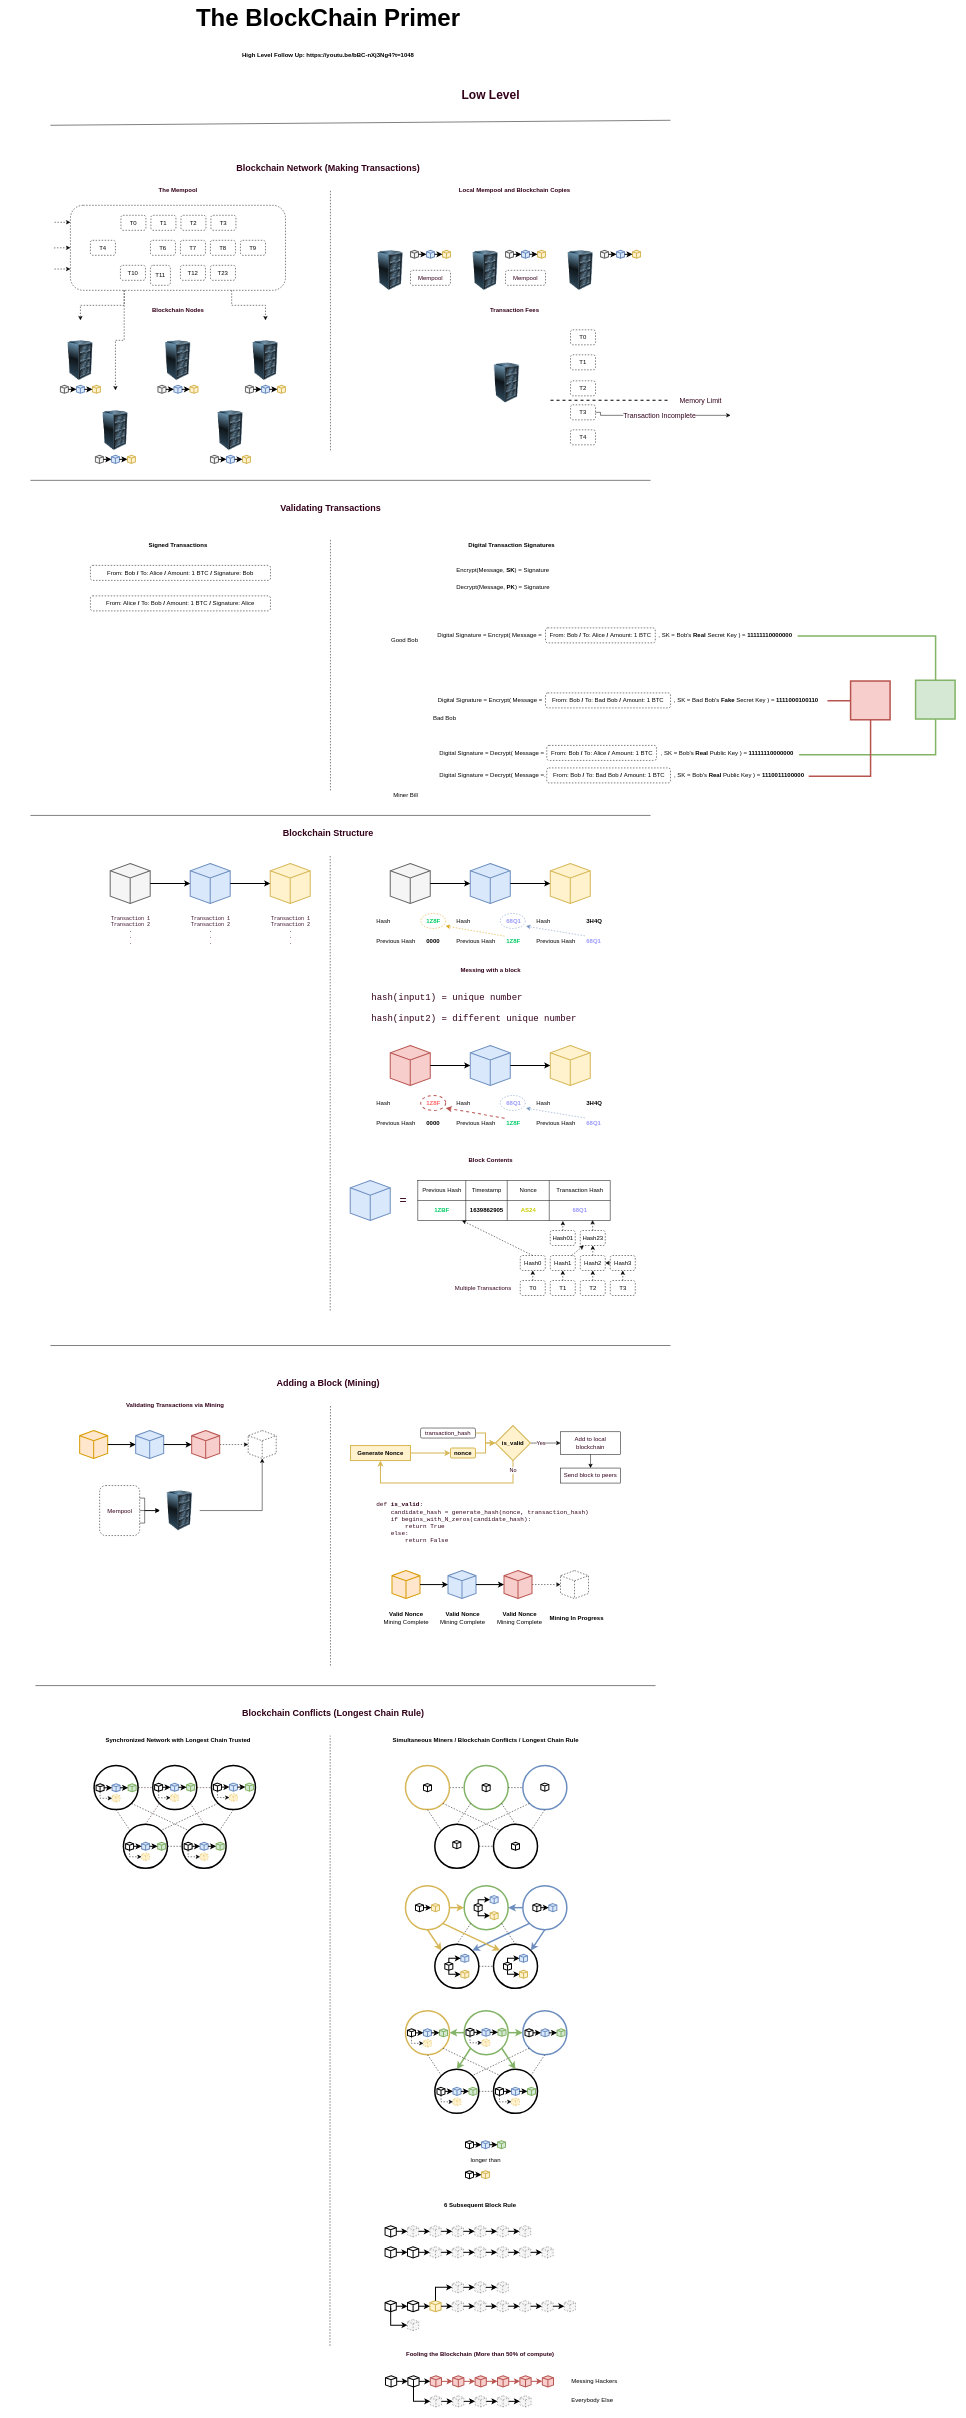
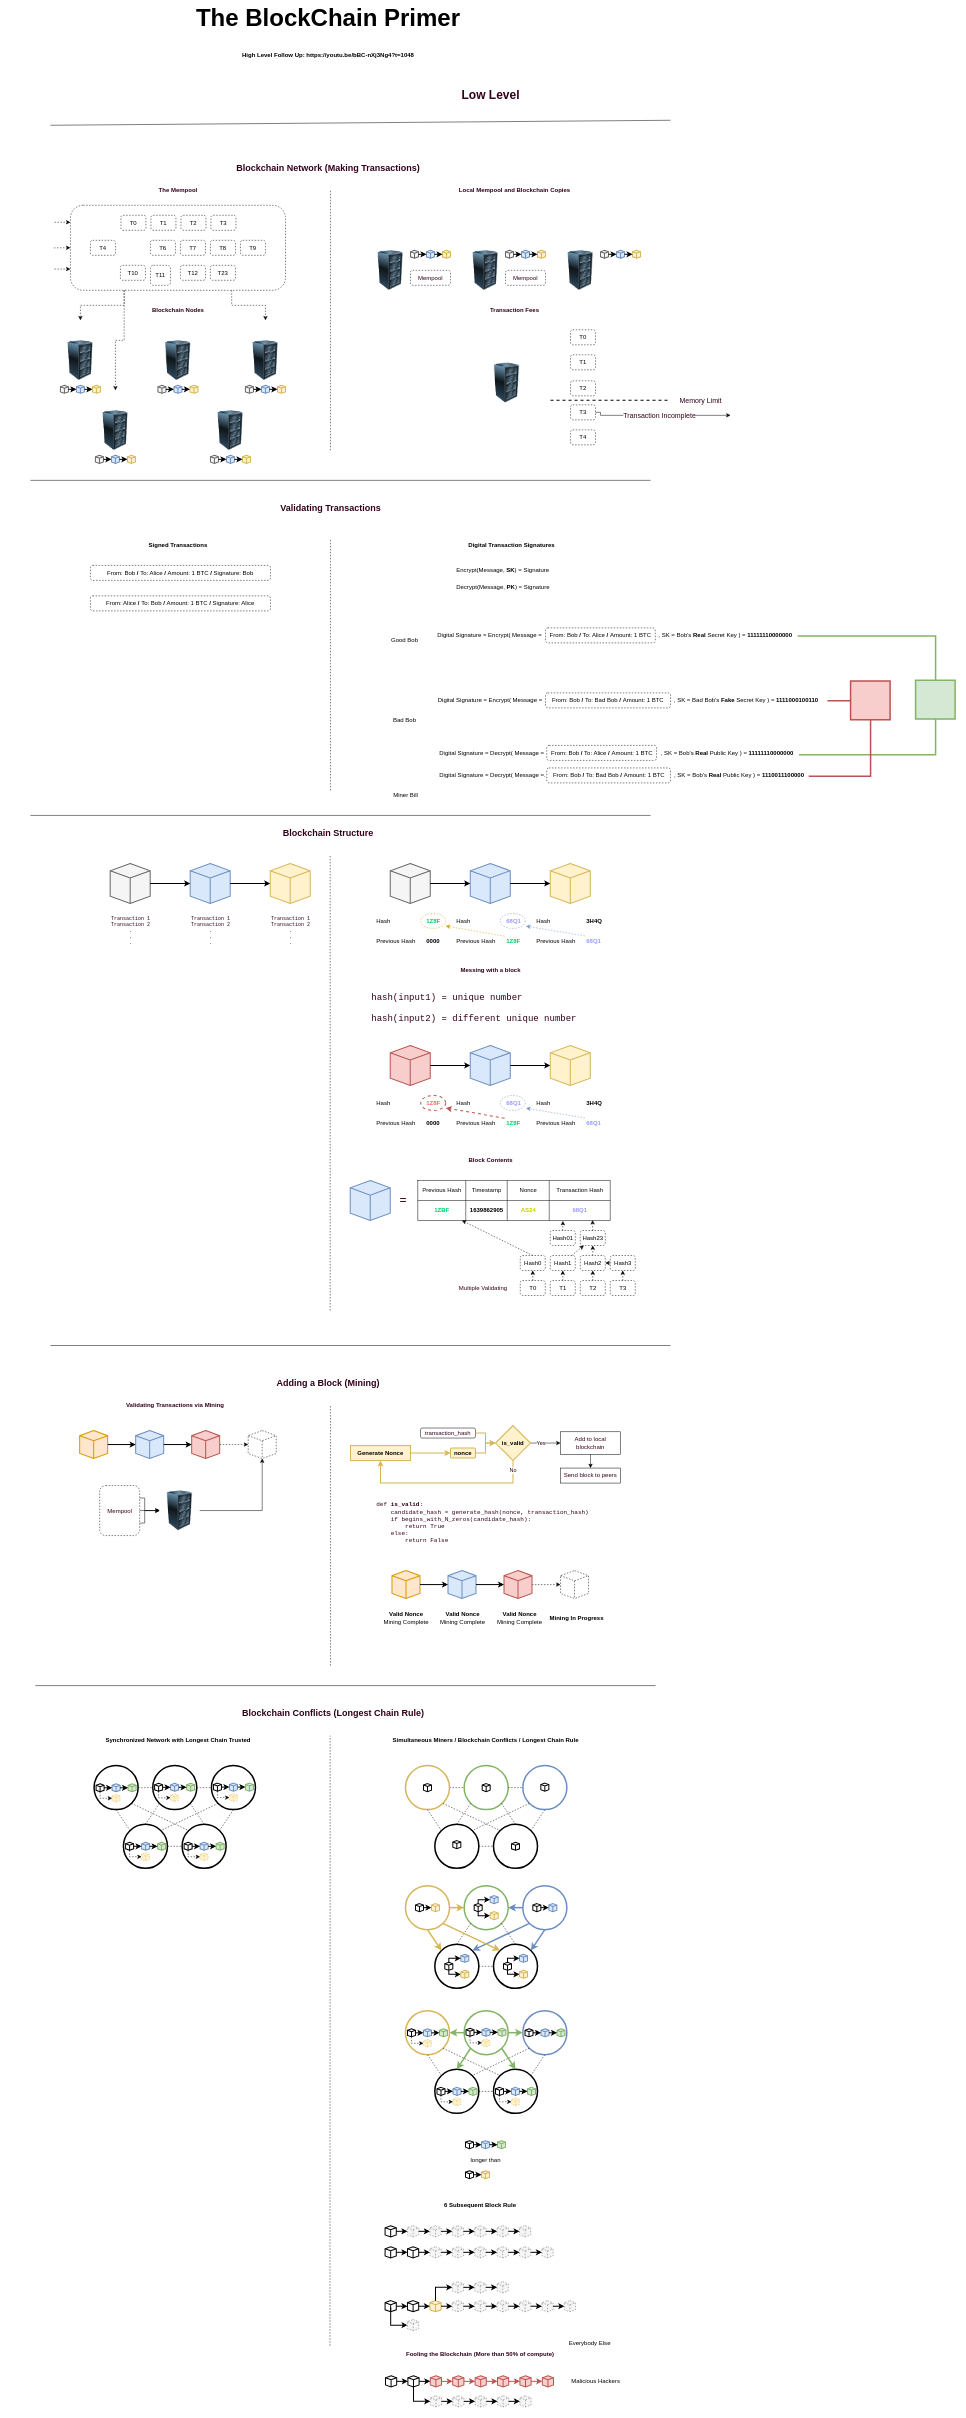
- <mxCell id="505" value="Bad Bob" style="text;html=1;align=center;verticalAlign=middle;resizable=0;points=[];autosize=1;strokeColor=none;fillColor=none;fontSize=12;fontFamily=Helvetica;" vertex="1" parent="1"><mxGeometry x="857.5" y="1425" width="60" height="20" as="geometry" /></mxCell>
+ <mxCell id="505" value="Bad Bob" style="text;html=1;align=center;verticalAlign=middle;resizable=0;points=[];autosize=1;strokeColor=none;fillColor=none;fontSize=12;fontFamily=Helvetica;" vertex="1" parent="1"><mxGeometry x="777.5" y="1430" width="60" height="20" as="geometry" /></mxCell>
- <mxCell id="75" value="Multiple Transactions" style="text;html=1;align=center;verticalAlign=middle;resizable=0;points=[];autosize=1;strokeColor=none;fillColor=none;fontColor=#33001A;" parent="1" vertex="1"><mxGeometry x="899.5" y="2565" width="130" height="20" as="geometry" /></mxCell>
+ <mxCell id="75" value="Multiple Validating" style="text;html=1;align=center;verticalAlign=middle;resizable=0;points=[];autosize=1;strokeColor=none;fillColor=none;fontColor=#33001A;" parent="1" vertex="1"><mxGeometry x="899.5" y="2565" width="130" height="20" as="geometry" /></mxCell>
- <mxCell id="553" value="Messing Hackers" style="text;html=1;align=left;verticalAlign=middle;resizable=0;points=[];autosize=1;strokeColor=none;fillColor=none;fontSize=12;fontFamily=Helvetica;" vertex="1" parent="1"><mxGeometry x="1140" y="4751.2" width="110" height="20" as="geometry" /></mxCell>
+ <mxCell id="553" value="Malicious Hackers" style="text;html=1;align=left;verticalAlign=middle;resizable=0;points=[];autosize=1;strokeColor=none;fillColor=none;fontSize=12;fontFamily=Helvetica;" vertex="1" parent="1"><mxGeometry x="1140" y="4751.2" width="110" height="20" as="geometry" /></mxCell>
- <mxCell id="554" value="Everybody Else" style="text;html=1;align=left;verticalAlign=middle;resizable=0;points=[];autosize=1;strokeColor=none;fillColor=none;fontSize=12;fontFamily=Helvetica;" vertex="1" parent="1"><mxGeometry x="1140" y="4790" width="100" height="20" as="geometry" /></mxCell>
+ <mxCell id="554" value="Everybody Else" style="text;html=1;align=left;verticalAlign=middle;resizable=0;points=[];autosize=1;strokeColor=none;fillColor=none;fontSize=12;fontFamily=Helvetica;" vertex="1" parent="1"><mxGeometry x="1135" y="4675" width="100" height="20" as="geometry" /></mxCell>
